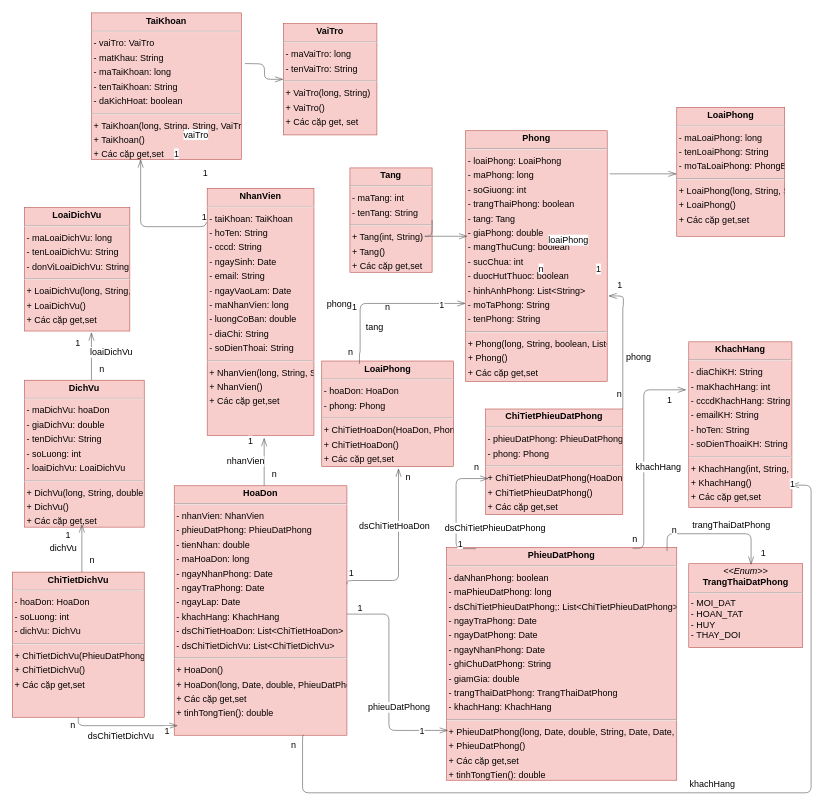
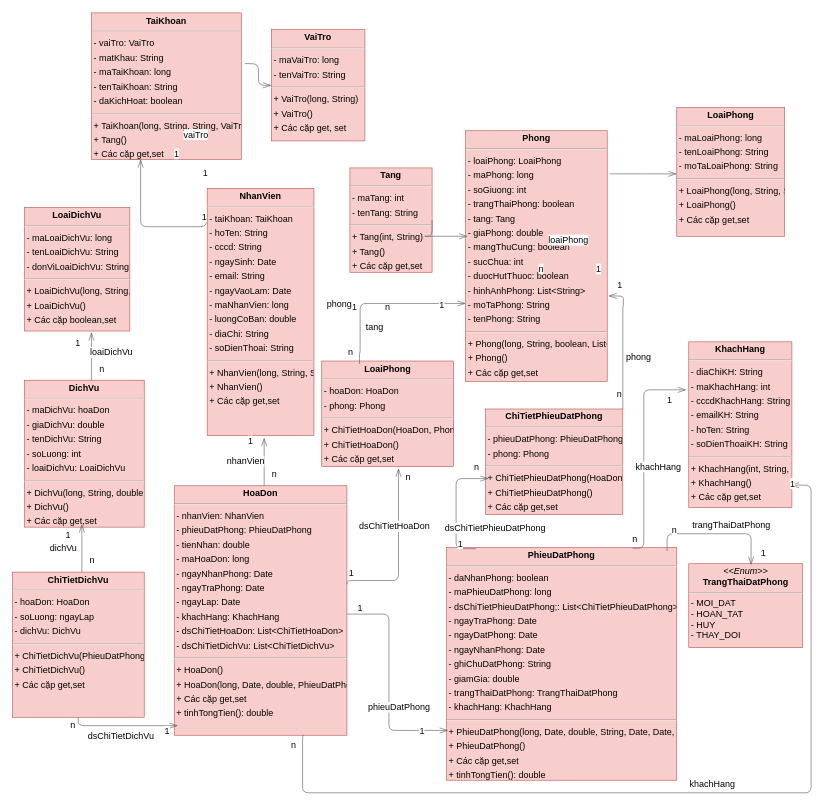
- <mxCell id="11" value="&lt;p style=&quot;margin: 4px 0px 0px; text-align: center; font-size: 15px;&quot;&gt;&lt;b style=&quot;font-size: 15px;&quot;&gt;TaiKhoan&lt;/b&gt;&lt;/p&gt;&lt;hr style=&quot;font-size: 15px;&quot;&gt;&lt;p style=&quot;margin: 0px 0px 0px 4px; line-height: 1.6; font-size: 15px;&quot;&gt;- vaiTro: VaiTro&lt;br style=&quot;border-color: var(--border-color); font-size: 15px;&quot;&gt;- matKhau: String&lt;br style=&quot;border-color: var(--border-color); font-size: 15px;&quot;&gt;- maTaiKhoan: long&lt;br style=&quot;border-color: var(--border-color); font-size: 15px;&quot;&gt;- tenTaiKhoan: String&lt;/p&gt;&lt;p style=&quot;margin: 0px 0px 0px 4px; line-height: 1.6; font-size: 15px;&quot;&gt;- daKichHoat: boolean&lt;/p&gt;&lt;hr style=&quot;font-size: 15px;&quot;&gt;&lt;p style=&quot;margin: 0px 0px 0px 4px; line-height: 1.6; font-size: 15px;&quot;&gt;+ TaiKhoan(long, String, String, VaiTro)&lt;br style=&quot;border-color: var(--border-color); font-size: 15px;&quot;&gt;+ TaiKhoan()&lt;br style=&quot;font-size: 15px;&quot;&gt;&lt;/p&gt;&lt;p style=&quot;margin: 0px 0px 0px 4px; line-height: 1.6; font-size: 15px;&quot;&gt;+ Các cặp get,set&lt;/p&gt;" style="verticalAlign=top;align=left;overflow=fill;fontSize=15;fontFamily=Helvetica;html=1;rounded=0;shadow=0;comic=0;labelBackgroundColor=none;strokeWidth=1;fillColor=#f8cecc;strokeColor=#b85450;" parent="1" vertex="1"><mxGeometry x="152" y="20.5" width="250" height="244.5" as="geometry" /></mxCell>
+ <mxCell id="11" value="&lt;p style=&quot;margin: 4px 0px 0px; text-align: center; font-size: 15px;&quot;&gt;&lt;b style=&quot;font-size: 15px;&quot;&gt;TaiKhoan&lt;/b&gt;&lt;/p&gt;&lt;hr style=&quot;font-size: 15px;&quot;&gt;&lt;p style=&quot;margin: 0px 0px 0px 4px; line-height: 1.6; font-size: 15px;&quot;&gt;- vaiTro: VaiTro&lt;br style=&quot;border-color: var(--border-color); font-size: 15px;&quot;&gt;- matKhau: String&lt;br style=&quot;border-color: var(--border-color); font-size: 15px;&quot;&gt;- maTaiKhoan: long&lt;br style=&quot;border-color: var(--border-color); font-size: 15px;&quot;&gt;- tenTaiKhoan: String&lt;/p&gt;&lt;p style=&quot;margin: 0px 0px 0px 4px; line-height: 1.6; font-size: 15px;&quot;&gt;- daKichHoat: boolean&lt;/p&gt;&lt;hr style=&quot;font-size: 15px;&quot;&gt;&lt;p style=&quot;margin: 0px 0px 0px 4px; line-height: 1.6; font-size: 15px;&quot;&gt;+ TaiKhoan(long, String, String, VaiTro)&lt;br style=&quot;border-color: var(--border-color); font-size: 15px;&quot;&gt;+ Tang()&lt;br style=&quot;font-size: 15px;&quot;&gt;&lt;/p&gt;&lt;p style=&quot;margin: 0px 0px 0px 4px; line-height: 1.6; font-size: 15px;&quot;&gt;+ Các cặp get,set&lt;/p&gt;" style="verticalAlign=top;align=left;overflow=fill;fontSize=15;fontFamily=Helvetica;html=1;rounded=0;shadow=0;comic=0;labelBackgroundColor=none;strokeWidth=1;fillColor=#f8cecc;strokeColor=#b85450;" parent="1" vertex="1"><mxGeometry x="152" y="20.5" width="250" height="244.5" as="geometry" /></mxCell>
- <mxCell id="13" value="&lt;p style=&quot;margin: 4px 0px 0px; text-align: center; font-size: 15px;&quot;&gt;&lt;b style=&quot;font-size: 15px;&quot;&gt;VaiTro&lt;/b&gt;&lt;/p&gt;&lt;hr style=&quot;font-size: 15px;&quot;&gt;&lt;p style=&quot;margin: 0px 0px 0px 4px; line-height: 1.6; font-size: 15px;&quot;&gt;- maVaiTro: long&lt;br style=&quot;border-color: var(--border-color); font-size: 15px;&quot;&gt;- tenVaiTro: String&lt;/p&gt;&lt;hr style=&quot;font-size: 15px;&quot;&gt;&lt;p style=&quot;margin: 0px 0px 0px 4px; line-height: 1.6; font-size: 15px;&quot;&gt;+ VaiTro(long, String)&lt;br style=&quot;border-color: var(--border-color); font-size: 15px;&quot;&gt;+ VaiTro()&lt;br style=&quot;font-size: 15px;&quot;&gt;&lt;/p&gt;&lt;p style=&quot;margin: 0px 0px 0px 4px; line-height: 1.6; font-size: 15px;&quot;&gt;+ Các cặp get, set&lt;/p&gt;" style="verticalAlign=top;align=left;overflow=fill;fontSize=15;fontFamily=Helvetica;html=1;rounded=0;shadow=0;comic=0;labelBackgroundColor=none;strokeWidth=1;fillColor=#f8cecc;strokeColor=#b85450;" parent="1" vertex="1"><mxGeometry x="472" y="38.5" width="156" height="185.5" as="geometry" /></mxCell>
+ <mxCell id="13" value="&lt;p style=&quot;margin: 4px 0px 0px; text-align: center; font-size: 15px;&quot;&gt;&lt;b style=&quot;font-size: 15px;&quot;&gt;VaiTro&lt;/b&gt;&lt;/p&gt;&lt;hr style=&quot;font-size: 15px;&quot;&gt;&lt;p style=&quot;margin: 0px 0px 0px 4px; line-height: 1.6; font-size: 15px;&quot;&gt;- maVaiTro: long&lt;br style=&quot;border-color: var(--border-color); font-size: 15px;&quot;&gt;- tenVaiTro: String&lt;/p&gt;&lt;hr style=&quot;font-size: 15px;&quot;&gt;&lt;p style=&quot;margin: 0px 0px 0px 4px; line-height: 1.6; font-size: 15px;&quot;&gt;+ VaiTro(long, String)&lt;br style=&quot;border-color: var(--border-color); font-size: 15px;&quot;&gt;+ VaiTro()&lt;br style=&quot;font-size: 15px;&quot;&gt;&lt;/p&gt;&lt;p style=&quot;margin: 0px 0px 0px 4px; line-height: 1.6; font-size: 15px;&quot;&gt;+ Các cặp get, set&lt;/p&gt;" style="verticalAlign=top;align=left;overflow=fill;fontSize=15;fontFamily=Helvetica;html=1;rounded=0;shadow=0;comic=0;labelBackgroundColor=none;strokeWidth=1;fillColor=#f8cecc;strokeColor=#b85450;" parent="1" vertex="1"><mxGeometry x="452" y="48.5" width="156" height="185.5" as="geometry" /></mxCell>
- <mxCell id="6" value="&lt;p style=&quot;margin: 4px 0px 0px; text-align: center; font-size: 15px;&quot;&gt;&lt;b style=&quot;font-size: 15px;&quot;&gt;LoaiPhong&lt;/b&gt;&lt;/p&gt;&lt;hr style=&quot;font-size: 15px;&quot;&gt;&lt;p style=&quot;margin: 0px 0px 0px 4px; line-height: 1.6; font-size: 15px;&quot;&gt;- maLoaiPhong: long&lt;br style=&quot;border-color: var(--border-color); font-size: 15px;&quot;&gt;- tenLoaiPhong: String&lt;br style=&quot;border-color: var(--border-color); font-size: 15px;&quot;&gt;-&amp;nbsp;moTaLoaiPhong: PhongBan&lt;/p&gt;&lt;hr style=&quot;font-size: 15px;&quot;&gt;&lt;p style=&quot;margin: 0px 0px 0px 4px; line-height: 1.6; font-size: 15px;&quot;&gt;+ LoaiPhong(long, String, String)&lt;br style=&quot;border-color: var(--border-color); font-size: 15px;&quot;&gt;+ LoaiPhong()&lt;br style=&quot;font-size: 15px;&quot;&gt;&lt;/p&gt;&lt;p style=&quot;margin: 0px 0px 0px 4px; line-height: 1.6; font-size: 15px;&quot;&gt;+ Các cặp get,set&lt;/p&gt;" style="verticalAlign=top;align=left;overflow=fill;fontSize=15;fontFamily=Helvetica;html=1;rounded=0;shadow=0;comic=0;labelBackgroundColor=none;strokeWidth=1;fillColor=#f8cecc;strokeColor=#b85450;" parent="1" vertex="1"><mxGeometry x="1128" y="178" width="180" height="215" as="geometry" /></mxCell>
+ <mxCell id="6" value="&lt;p style=&quot;margin: 4px 0px 0px; text-align: center; font-size: 15px;&quot;&gt;&lt;b style=&quot;font-size: 15px;&quot;&gt;LoaiPhong&lt;/b&gt;&lt;/p&gt;&lt;hr style=&quot;font-size: 15px;&quot;&gt;&lt;p style=&quot;margin: 0px 0px 0px 4px; line-height: 1.6; font-size: 15px;&quot;&gt;- maLoaiPhong: long&lt;br style=&quot;border-color: var(--border-color); font-size: 15px;&quot;&gt;- tenLoaiPhong: String&lt;br style=&quot;border-color: var(--border-color); font-size: 15px;&quot;&gt;-&amp;nbsp;moTaLoaiPhong: String&lt;/p&gt;&lt;hr style=&quot;font-size: 15px;&quot;&gt;&lt;p style=&quot;margin: 0px 0px 0px 4px; line-height: 1.6; font-size: 15px;&quot;&gt;+ LoaiPhong(long, String, String)&lt;br style=&quot;border-color: var(--border-color); font-size: 15px;&quot;&gt;+ LoaiPhong()&lt;br style=&quot;font-size: 15px;&quot;&gt;&lt;/p&gt;&lt;p style=&quot;margin: 0px 0px 0px 4px; line-height: 1.6; font-size: 15px;&quot;&gt;+ Các cặp get,set&lt;/p&gt;" style="verticalAlign=top;align=left;overflow=fill;fontSize=15;fontFamily=Helvetica;html=1;rounded=0;shadow=0;comic=0;labelBackgroundColor=none;strokeWidth=1;fillColor=#f8cecc;strokeColor=#b85450;" parent="1" vertex="1"><mxGeometry x="1128" y="178" width="180" height="215" as="geometry" /></mxCell>
- <mxCell id="80" value="&lt;p style=&quot;margin: 4px 0px 0px; text-align: center; font-size: 15px;&quot;&gt;&lt;b&gt;LoaiDichVu&lt;/b&gt;&lt;/p&gt;&lt;hr style=&quot;font-size: 15px;&quot;&gt;&lt;p style=&quot;margin: 0px 0px 0px 4px; line-height: 1.6; font-size: 15px;&quot;&gt;- maLoaiDichVu: long&lt;br style=&quot;border-color: var(--border-color); font-size: 15px;&quot;&gt;- tenLoaiDichVu: String&lt;/p&gt;&lt;p style=&quot;margin: 0px 0px 0px 4px; line-height: 1.6; font-size: 15px;&quot;&gt;-&amp;nbsp;donViLoaiDichVu: String&lt;/p&gt;&lt;hr style=&quot;font-size: 15px;&quot;&gt;&lt;p style=&quot;margin: 0px 0px 0px 4px; line-height: 1.6; font-size: 15px;&quot;&gt;+ LoaiDichVu(long, String, String)&lt;br style=&quot;border-color: var(--border-color); font-size: 15px;&quot;&gt;+ LoaiDichVu()&lt;br style=&quot;font-size: 15px;&quot;&gt;&lt;/p&gt;&lt;p style=&quot;margin: 0px 0px 0px 4px; line-height: 1.6; font-size: 15px;&quot;&gt;+ Các cặp get,set&lt;/p&gt;" style="verticalAlign=top;align=left;overflow=fill;fontSize=15;fontFamily=Helvetica;html=1;rounded=0;shadow=0;comic=0;labelBackgroundColor=none;strokeWidth=1;fillColor=#f8cecc;strokeColor=#b85450;" vertex="1" parent="1"><mxGeometry x="40" y="345" width="176" height="206" as="geometry" /></mxCell>
+ <mxCell id="80" value="&lt;p style=&quot;margin: 4px 0px 0px; text-align: center; font-size: 15px;&quot;&gt;&lt;b&gt;LoaiDichVu&lt;/b&gt;&lt;/p&gt;&lt;hr style=&quot;font-size: 15px;&quot;&gt;&lt;p style=&quot;margin: 0px 0px 0px 4px; line-height: 1.6; font-size: 15px;&quot;&gt;- maLoaiDichVu: long&lt;br style=&quot;border-color: var(--border-color); font-size: 15px;&quot;&gt;- tenLoaiDichVu: String&lt;/p&gt;&lt;p style=&quot;margin: 0px 0px 0px 4px; line-height: 1.6; font-size: 15px;&quot;&gt;-&amp;nbsp;donViLoaiDichVu: String&lt;/p&gt;&lt;hr style=&quot;font-size: 15px;&quot;&gt;&lt;p style=&quot;margin: 0px 0px 0px 4px; line-height: 1.6; font-size: 15px;&quot;&gt;+ LoaiDichVu(long, String, String)&lt;br style=&quot;border-color: var(--border-color); font-size: 15px;&quot;&gt;+ LoaiDichVu()&lt;br style=&quot;font-size: 15px;&quot;&gt;&lt;/p&gt;&lt;p style=&quot;margin: 0px 0px 0px 4px; line-height: 1.6; font-size: 15px;&quot;&gt;+ Các cặp boolean,set&lt;/p&gt;" style="verticalAlign=top;align=left;overflow=fill;fontSize=15;fontFamily=Helvetica;html=1;rounded=0;shadow=0;comic=0;labelBackgroundColor=none;strokeWidth=1;fillColor=#f8cecc;strokeColor=#b85450;" vertex="1" parent="1"><mxGeometry x="40" y="345" width="176" height="206" as="geometry" /></mxCell>
- <mxCell id="2" value="&lt;p style=&quot;margin: 4px 0px 0px; text-align: center; font-size: 15px;&quot;&gt;&lt;b style=&quot;font-size: 15px;&quot;&gt;ChiTietDichVu&lt;/b&gt;&lt;/p&gt;&lt;hr style=&quot;font-size: 15px;&quot;&gt;&lt;p style=&quot;margin: 0px 0px 0px 4px; line-height: 1.6; font-size: 15px;&quot;&gt;- hoaDon: HoaDon&lt;br style=&quot;border-color: var(--border-color); font-size: 15px;&quot;&gt;- soLuong: int&lt;br style=&quot;border-color: var(--border-color); font-size: 15px;&quot;&gt;- dichVu: DichVu&lt;/p&gt;&lt;hr style=&quot;font-size: 15px;&quot;&gt;&lt;p style=&quot;margin: 0px 0px 0px 4px; line-height: 1.6; font-size: 15px;&quot;&gt;+ ChiTietDichVu(PhieuDatPhong, DichVu, int, double)&lt;br style=&quot;border-color: var(--border-color); font-size: 15px;&quot;&gt;+ ChiTietDichVu()&lt;br style=&quot;font-size: 15px;&quot;&gt;&lt;/p&gt;&lt;p style=&quot;margin: 0px 0px 0px 4px; line-height: 1.6; font-size: 15px;&quot;&gt;+ Các cặp get,set&lt;/p&gt;" style="verticalAlign=top;align=left;overflow=fill;fontSize=15;fontFamily=Helvetica;html=1;rounded=0;shadow=0;comic=0;labelBackgroundColor=none;strokeWidth=1;fillColor=#f8cecc;strokeColor=#b85450;" parent="1" vertex="1"><mxGeometry x="20" y="953" width="220" height="242" as="geometry" /></mxCell>
+ <mxCell id="2" value="&lt;p style=&quot;margin: 4px 0px 0px; text-align: center; font-size: 15px;&quot;&gt;&lt;b style=&quot;font-size: 15px;&quot;&gt;ChiTietDichVu&lt;/b&gt;&lt;/p&gt;&lt;hr style=&quot;font-size: 15px;&quot;&gt;&lt;p style=&quot;margin: 0px 0px 0px 4px; line-height: 1.6; font-size: 15px;&quot;&gt;- hoaDon: HoaDon&lt;br style=&quot;border-color: var(--border-color); font-size: 15px;&quot;&gt;- soLuong: ngayLap&lt;br style=&quot;border-color: var(--border-color); font-size: 15px;&quot;&gt;- dichVu: DichVu&lt;/p&gt;&lt;hr style=&quot;font-size: 15px;&quot;&gt;&lt;p style=&quot;margin: 0px 0px 0px 4px; line-height: 1.6; font-size: 15px;&quot;&gt;+ ChiTietDichVu(PhieuDatPhong, DichVu, int, double)&lt;br style=&quot;border-color: var(--border-color); font-size: 15px;&quot;&gt;+ ChiTietDichVu()&lt;br style=&quot;font-size: 15px;&quot;&gt;&lt;/p&gt;&lt;p style=&quot;margin: 0px 0px 0px 4px; line-height: 1.6; font-size: 15px;&quot;&gt;+ Các cặp get,set&lt;/p&gt;" style="verticalAlign=top;align=left;overflow=fill;fontSize=15;fontFamily=Helvetica;html=1;rounded=0;shadow=0;comic=0;labelBackgroundColor=none;strokeWidth=1;fillColor=#f8cecc;strokeColor=#b85450;" parent="1" vertex="1"><mxGeometry x="20" y="953" width="220" height="242" as="geometry" /></mxCell>
